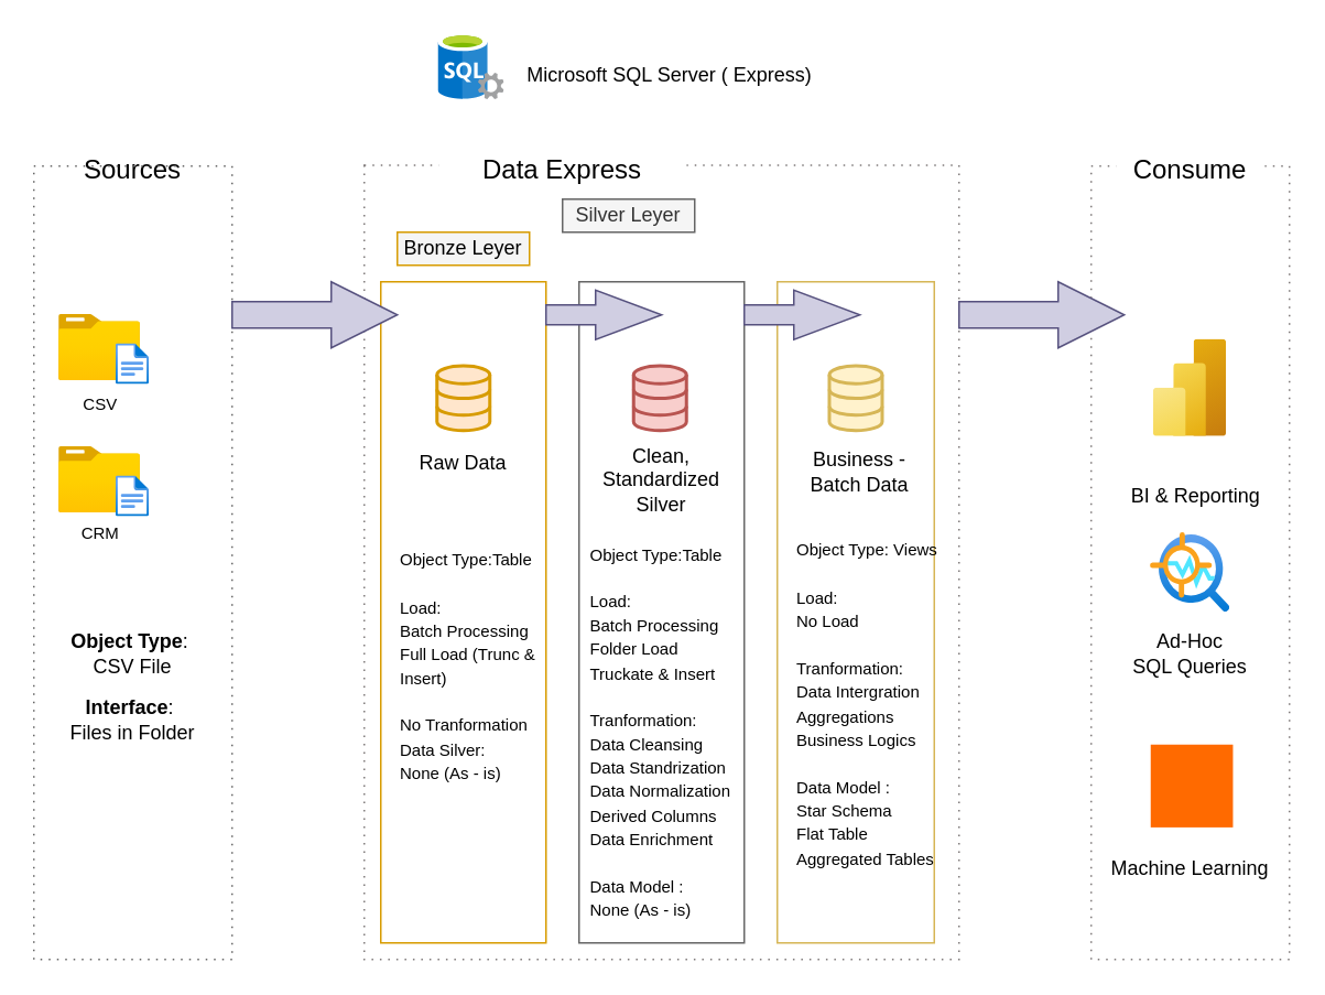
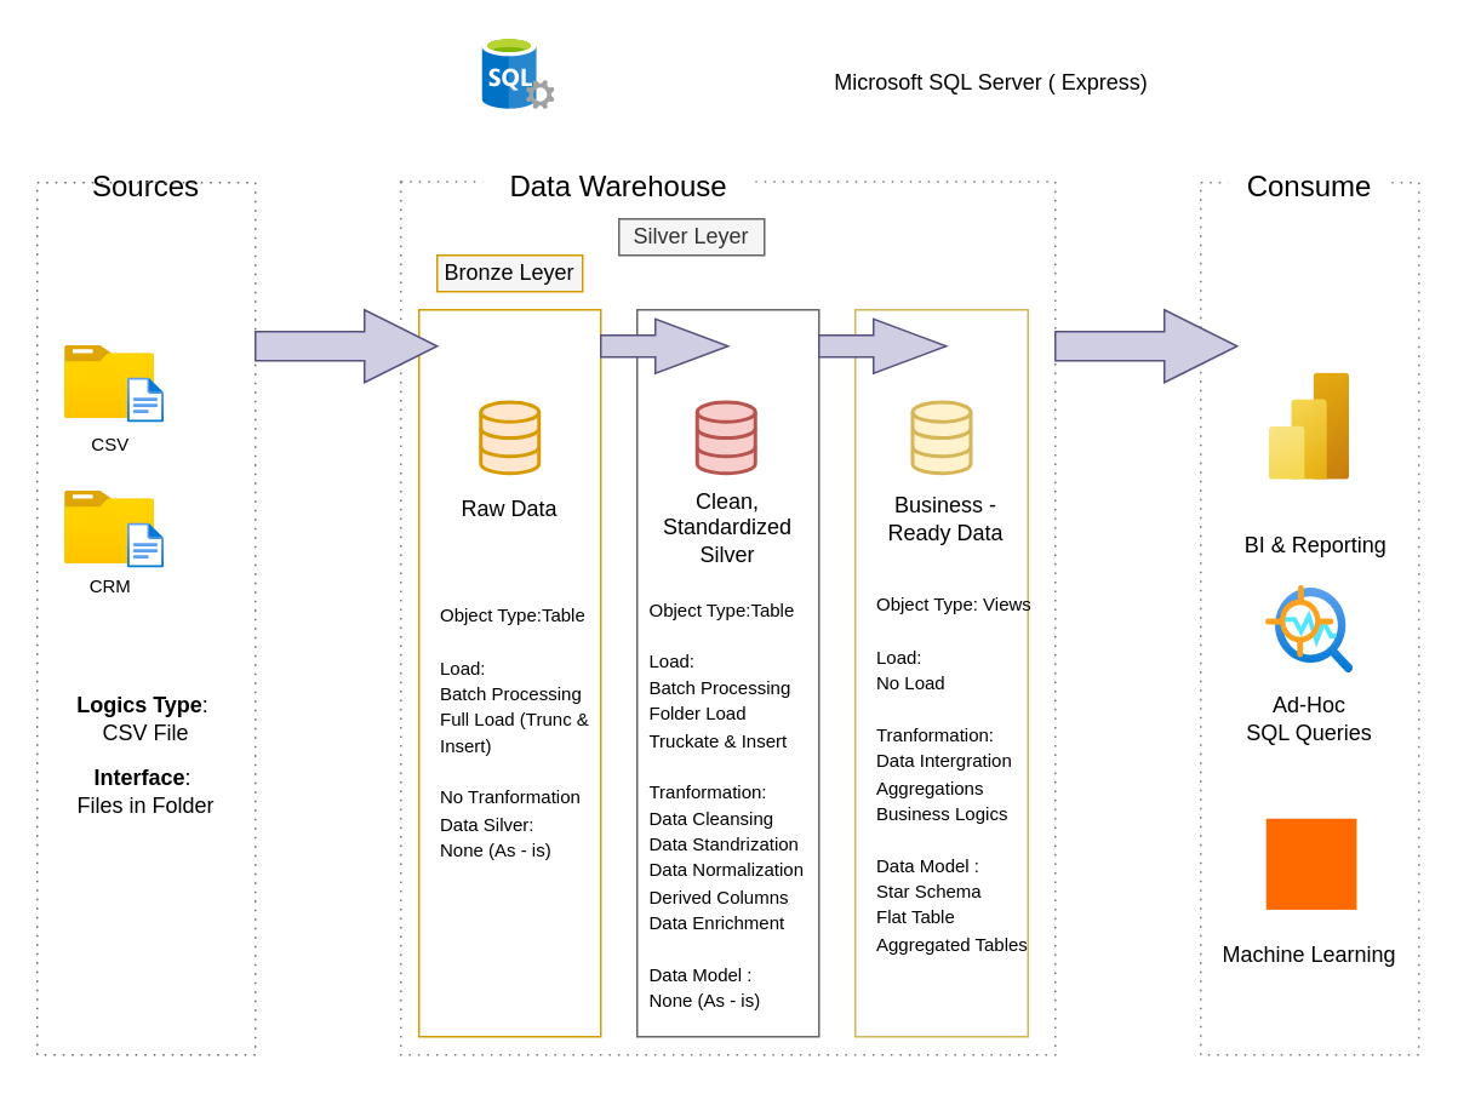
- <mxCell id="39" value="Microsoft SQL Server ( Express)" style="text;html=1;align=center;verticalAlign=middle;whiteSpace=wrap;rounded=0;" vertex="1" parent="1"><mxGeometry x="305" y="30" width="200" height="30" as="geometry" /></mxCell>
+ <mxCell id="39" value="Microsoft SQL Server ( Express)" style="text;html=1;align=center;verticalAlign=middle;whiteSpace=wrap;rounded=0;" vertex="1" parent="1"><mxGeometry x="445" y="30" width="200" height="30" as="geometry" /></mxCell>
- <mxCell id="4" value="&lt;font style=&quot;font-size: 16px;&quot;&gt;Data Express&lt;/font&gt;" style="rounded=0;whiteSpace=wrap;html=1;fontSize=24;strokeColor=none;fillColor=default;" parent="1" vertex="1"><mxGeometry x="265" y="90" width="150" height="20" as="geometry" /></mxCell>
+ <mxCell id="4" value="&lt;font style=&quot;font-size: 16px;&quot;&gt;Data Warehouse&lt;/font&gt;" style="rounded=0;whiteSpace=wrap;html=1;fontSize=24;strokeColor=none;fillColor=default;" parent="1" vertex="1"><mxGeometry x="265" y="90" width="150" height="20" as="geometry" /></mxCell>
- <mxCell id="28" value="Business - Batch Data" style="text;html=1;align=center;verticalAlign=middle;whiteSpace=wrap;rounded=0;" vertex="1" parent="1"><mxGeometry x="475" y="270" width="90" height="30" as="geometry" /></mxCell>
+ <mxCell id="28" value="Business - Ready Data" style="text;html=1;align=center;verticalAlign=middle;whiteSpace=wrap;rounded=0;" vertex="1" parent="1"><mxGeometry x="475" y="270" width="90" height="30" as="geometry" /></mxCell>
- <mxCell id="17" value="&lt;b&gt;Object Type&lt;/b&gt;:&amp;nbsp;&lt;div&gt;CSV File&lt;/div&gt;" style="text;html=1;align=center;verticalAlign=middle;whiteSpace=wrap;rounded=0;" vertex="1" parent="1"><mxGeometry x="20" y="380" width="120" height="30" as="geometry" /></mxCell>
+ <mxCell id="17" value="&lt;b&gt;Logics Type&lt;/b&gt;:&amp;nbsp;&lt;div&gt;CSV File&lt;/div&gt;" style="text;html=1;align=center;verticalAlign=middle;whiteSpace=wrap;rounded=0;" vertex="1" parent="1"><mxGeometry x="20" y="380" width="120" height="30" as="geometry" /></mxCell>
